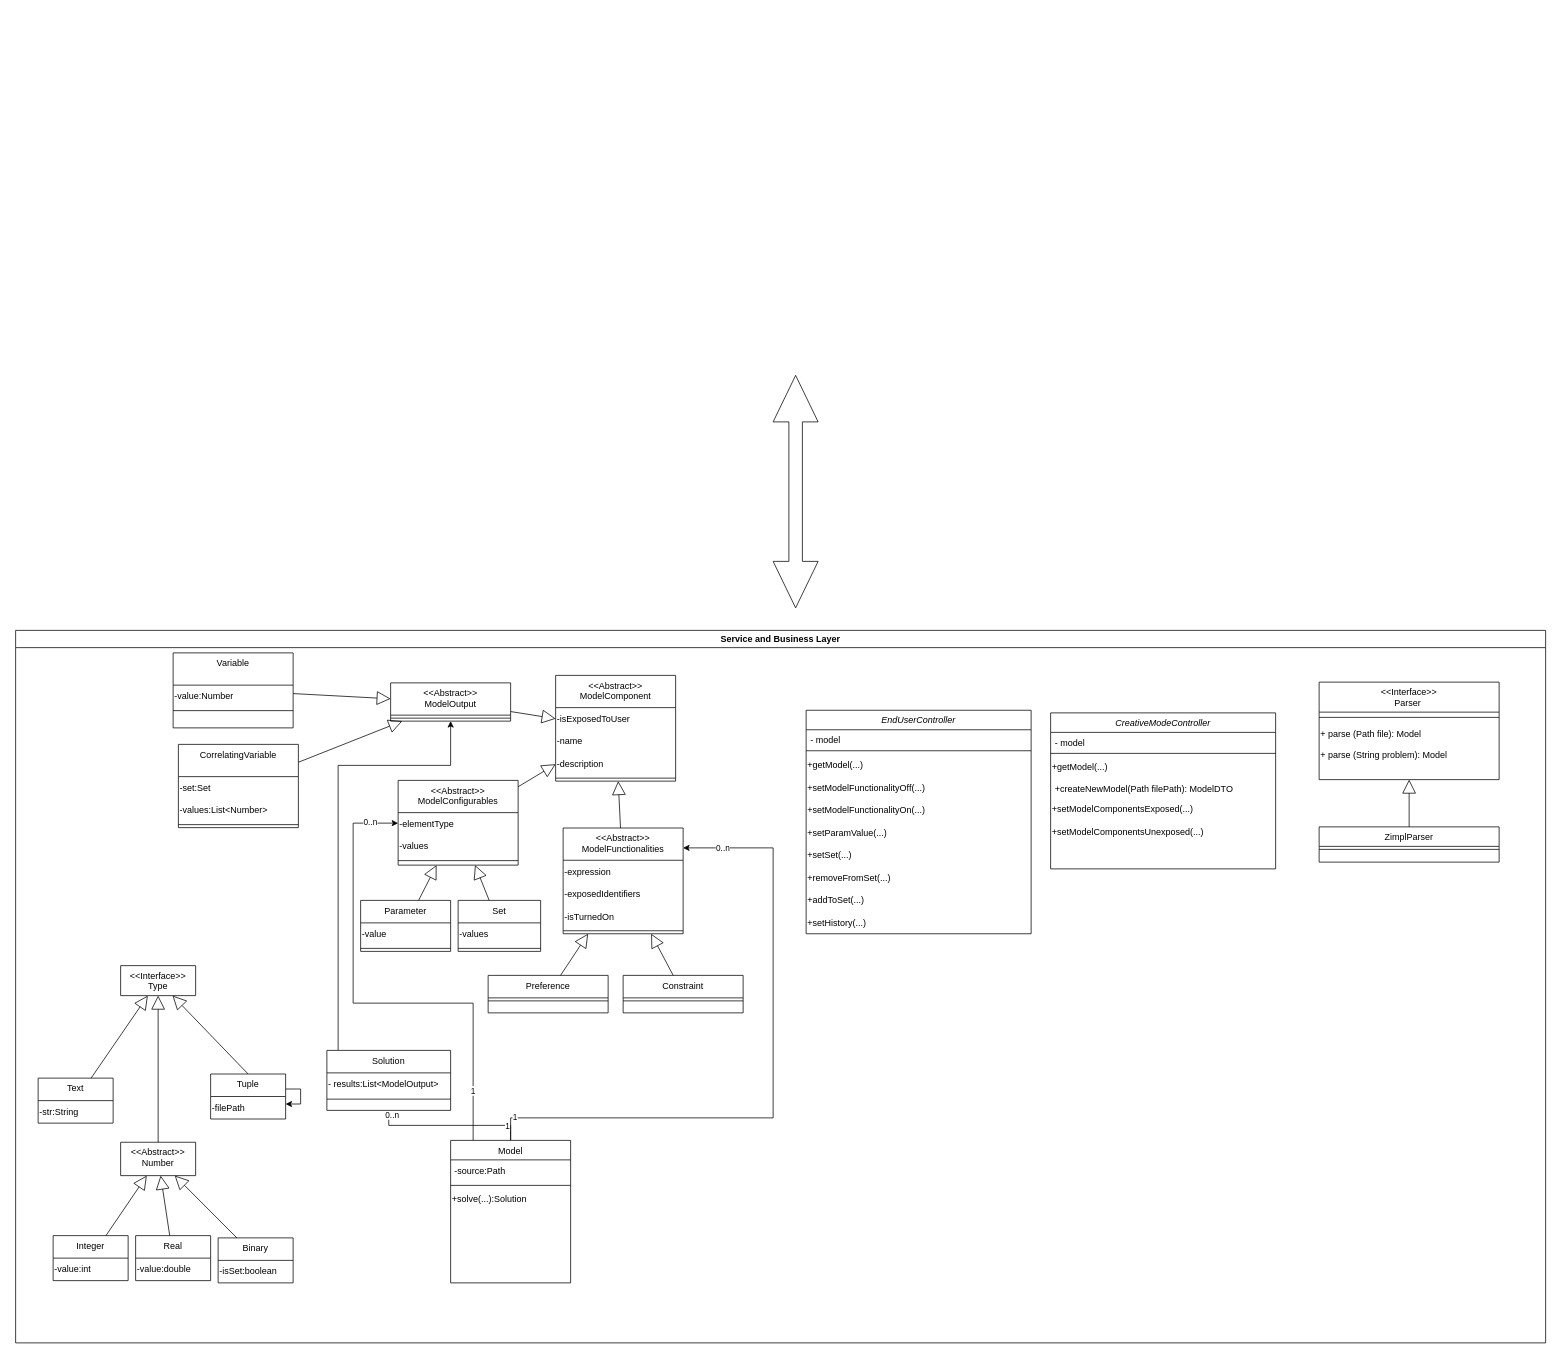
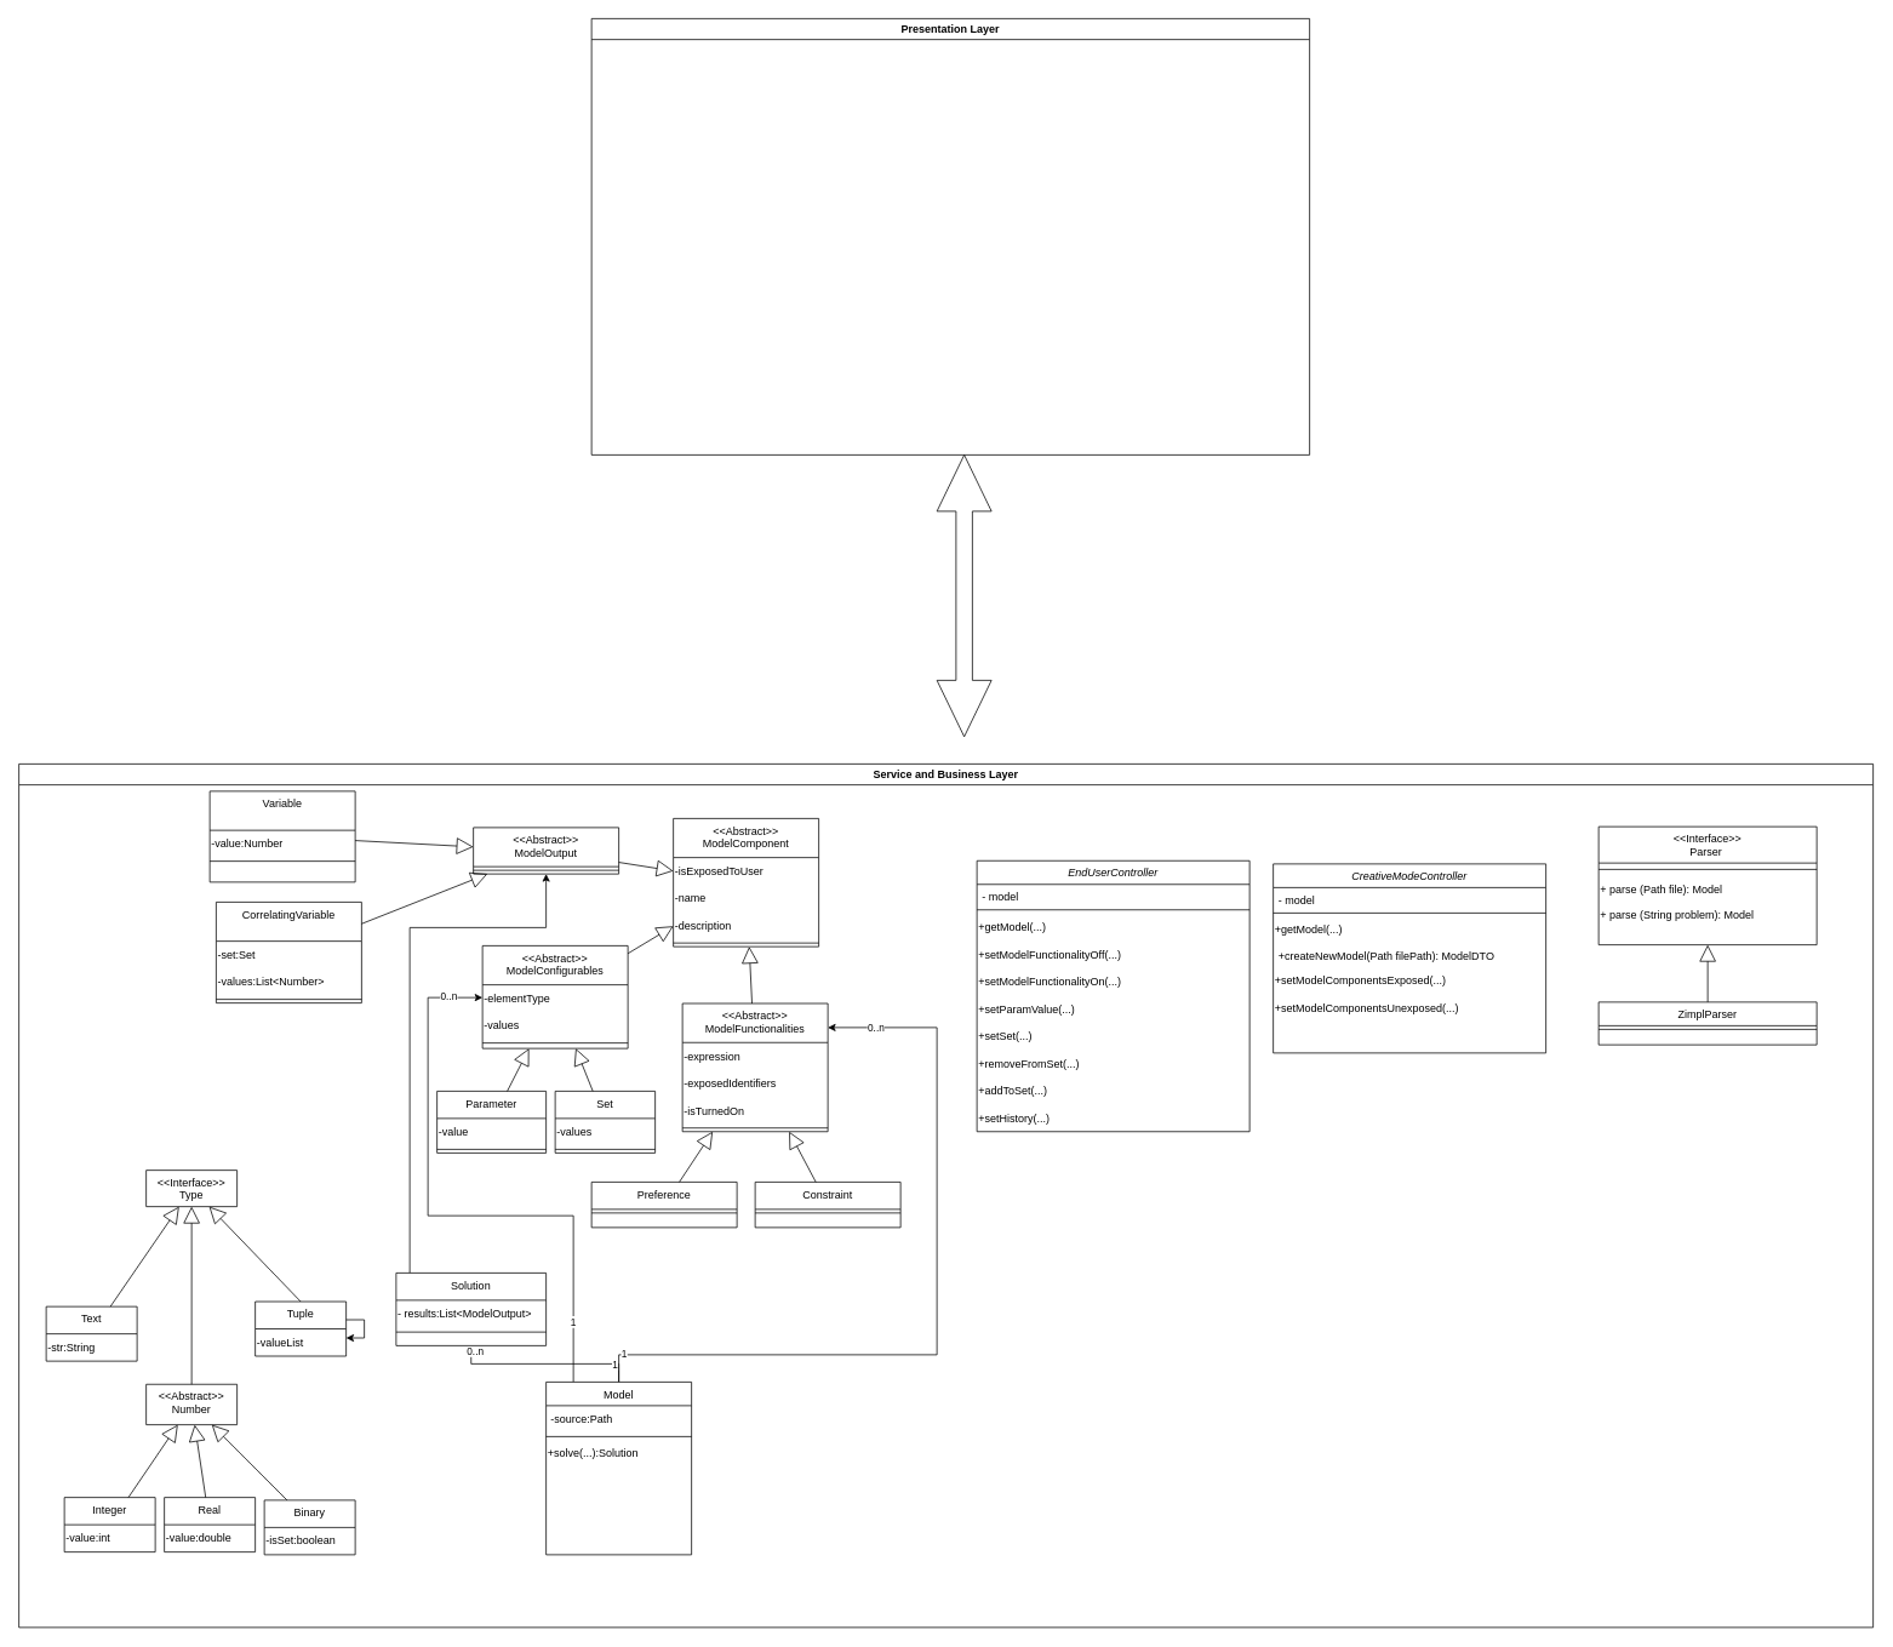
+ <mxCell id="106" value="Presentation Layer" style="swimlane;" vertex="1" parent="1"><mxGeometry y="20" width="790" height="480" as="geometry" x="650" /></mxCell>
- <mxCell id="38" value="-filePath" style="text;html=1;align=left;verticalAlign=middle;resizable=0;points=[];autosize=1;strokeColor=none;fillColor=none;" vertex="1" parent="37"><mxGeometry y="30" width="100" height="30" as="geometry" /></mxCell>
+ <mxCell id="38" value="-valueList" style="text;html=1;align=left;verticalAlign=middle;resizable=0;points=[];autosize=1;strokeColor=none;fillColor=none;" vertex="1" parent="37"><mxGeometry y="30" width="100" height="30" as="geometry" /></mxCell>
